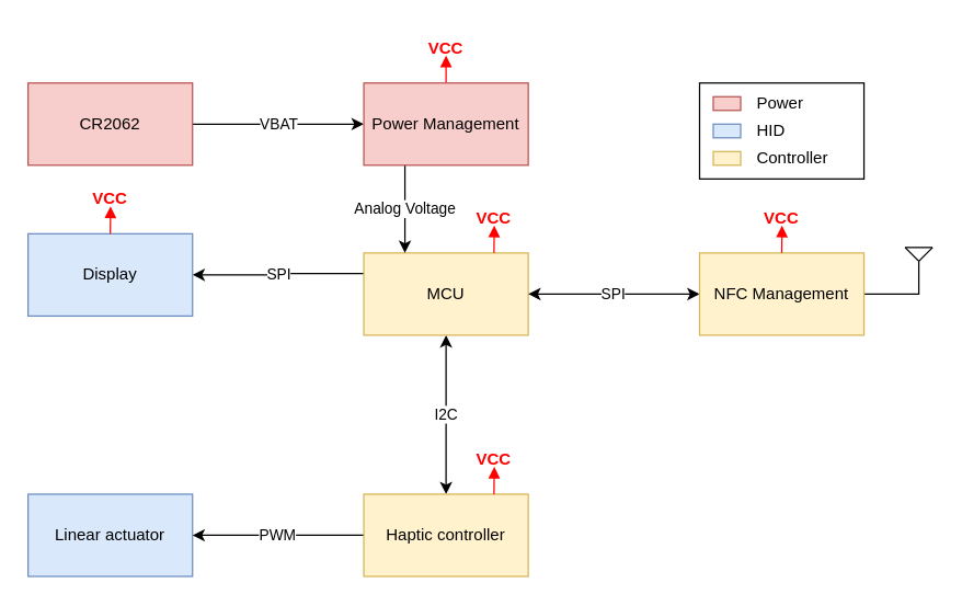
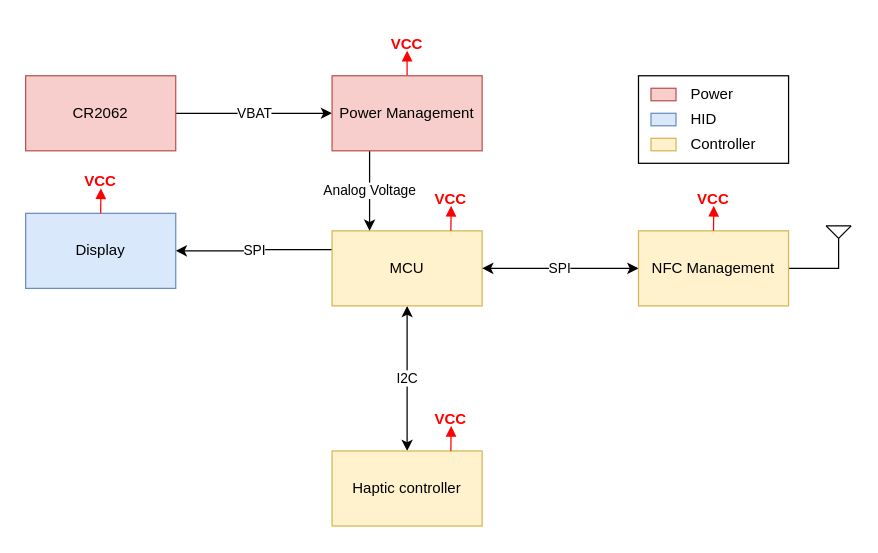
- <mxCell id="15" value="Linear actuator" style="rounded=0;whiteSpace=wrap;html=1;fillColor=#dae8fc;strokeColor=#6c8ebf;" vertex="1" parent="1"><mxGeometry x="20" y="360" width="120" height="60" as="geometry" /></mxCell>
- <mxCell id="16" value="PWM" style="edgeStyle=orthogonalEdgeStyle;rounded=0;orthogonalLoop=1;jettySize=auto;html=1;exitX=0;exitY=0.5;exitDx=0;exitDy=0;entryX=1;entryY=0.5;entryDx=0;entryDy=0;" edge="1" parent="1" source="17" target="15"><mxGeometry relative="1" as="geometry" /></mxCell>
